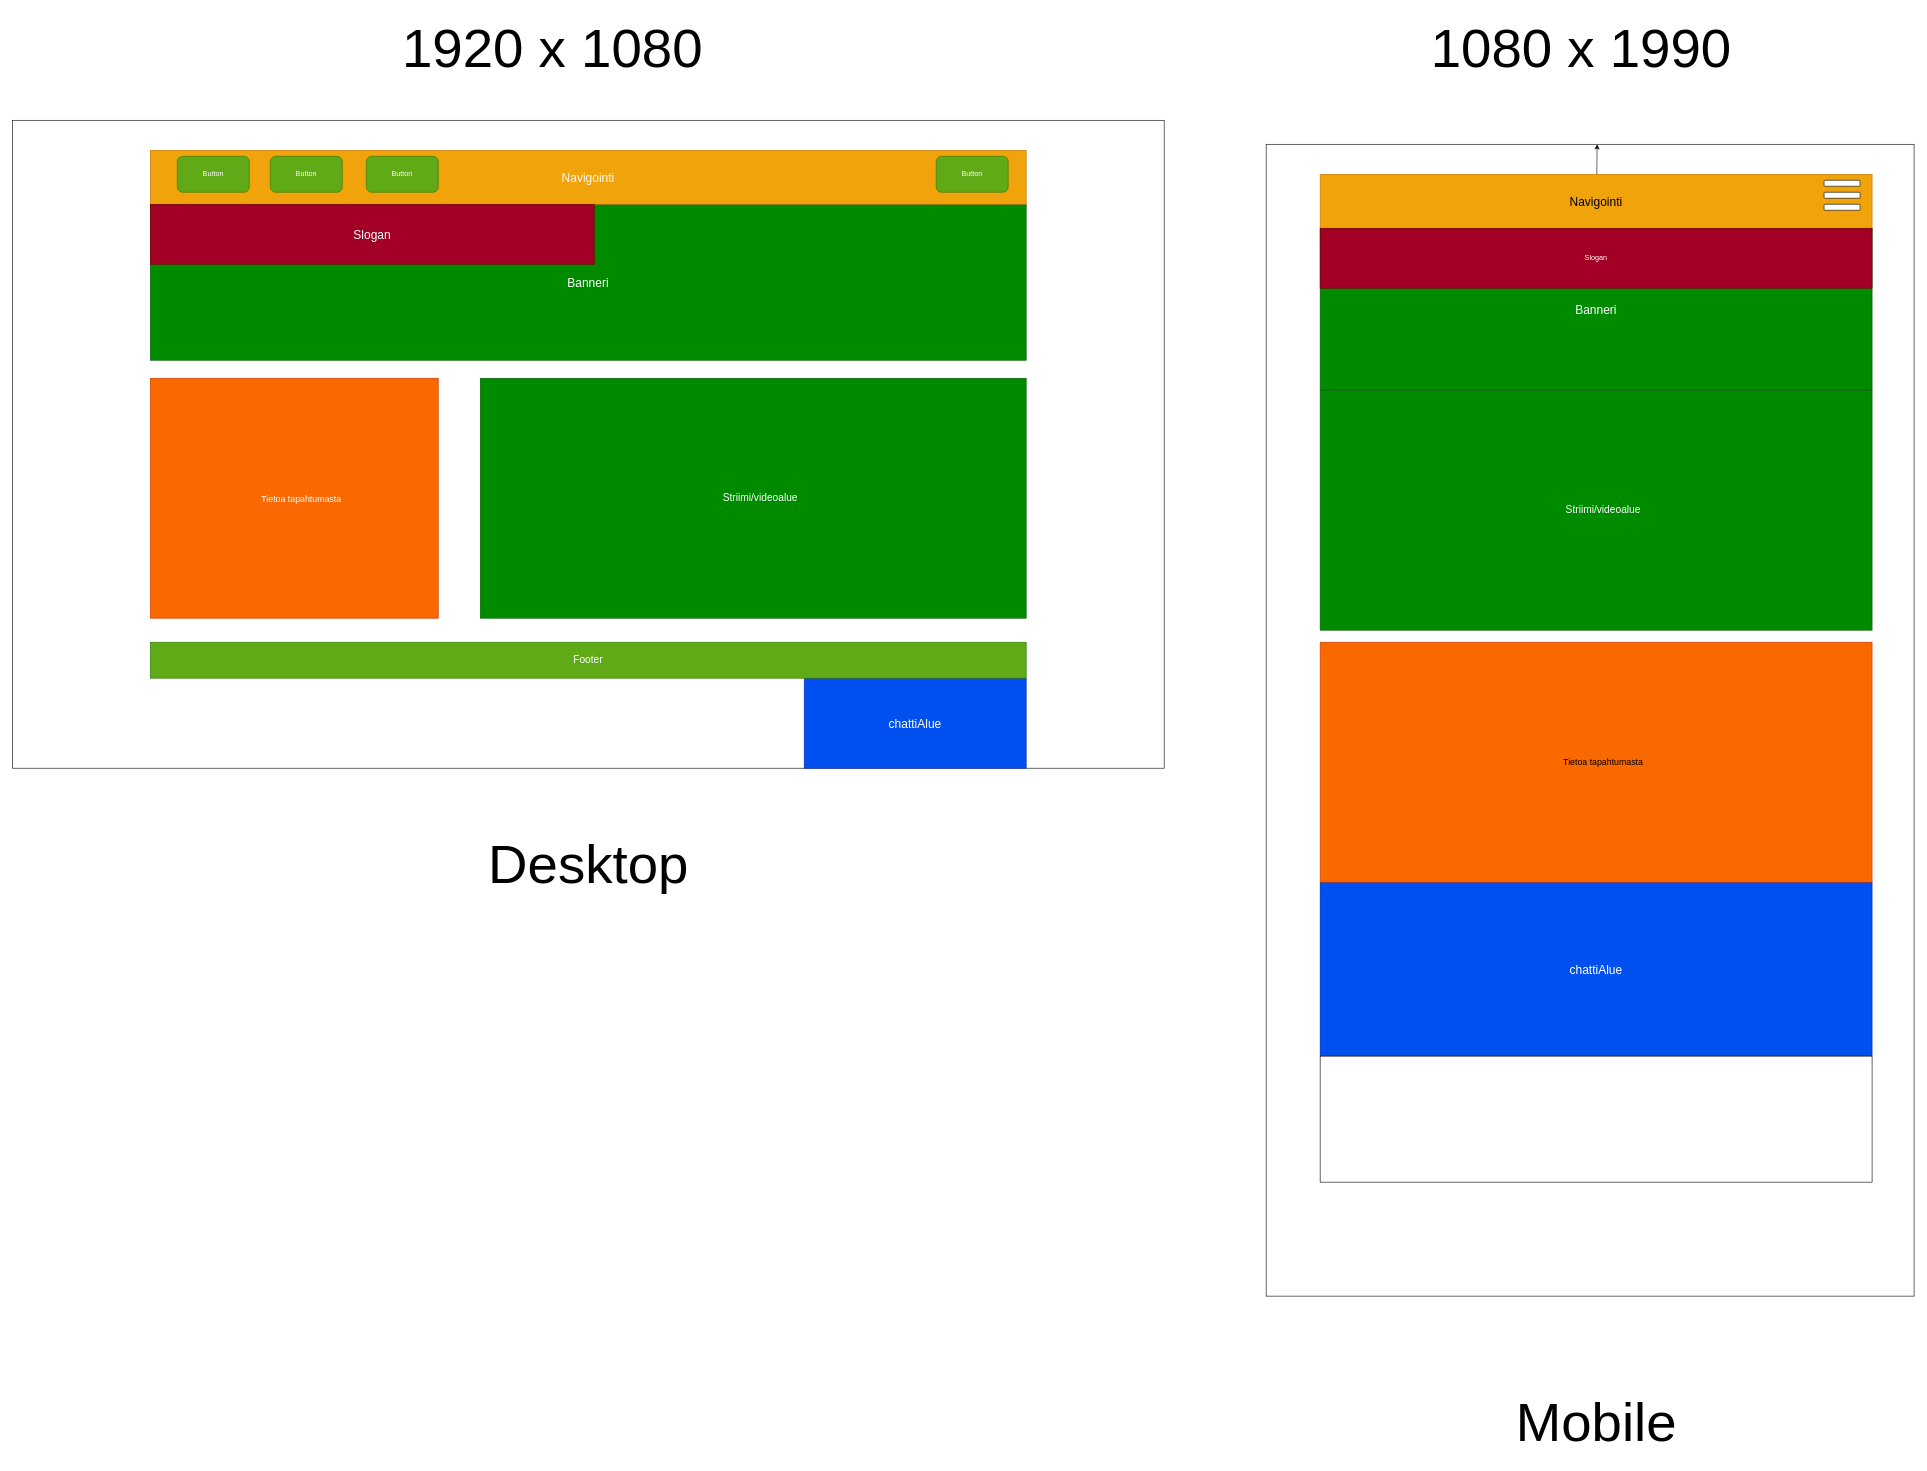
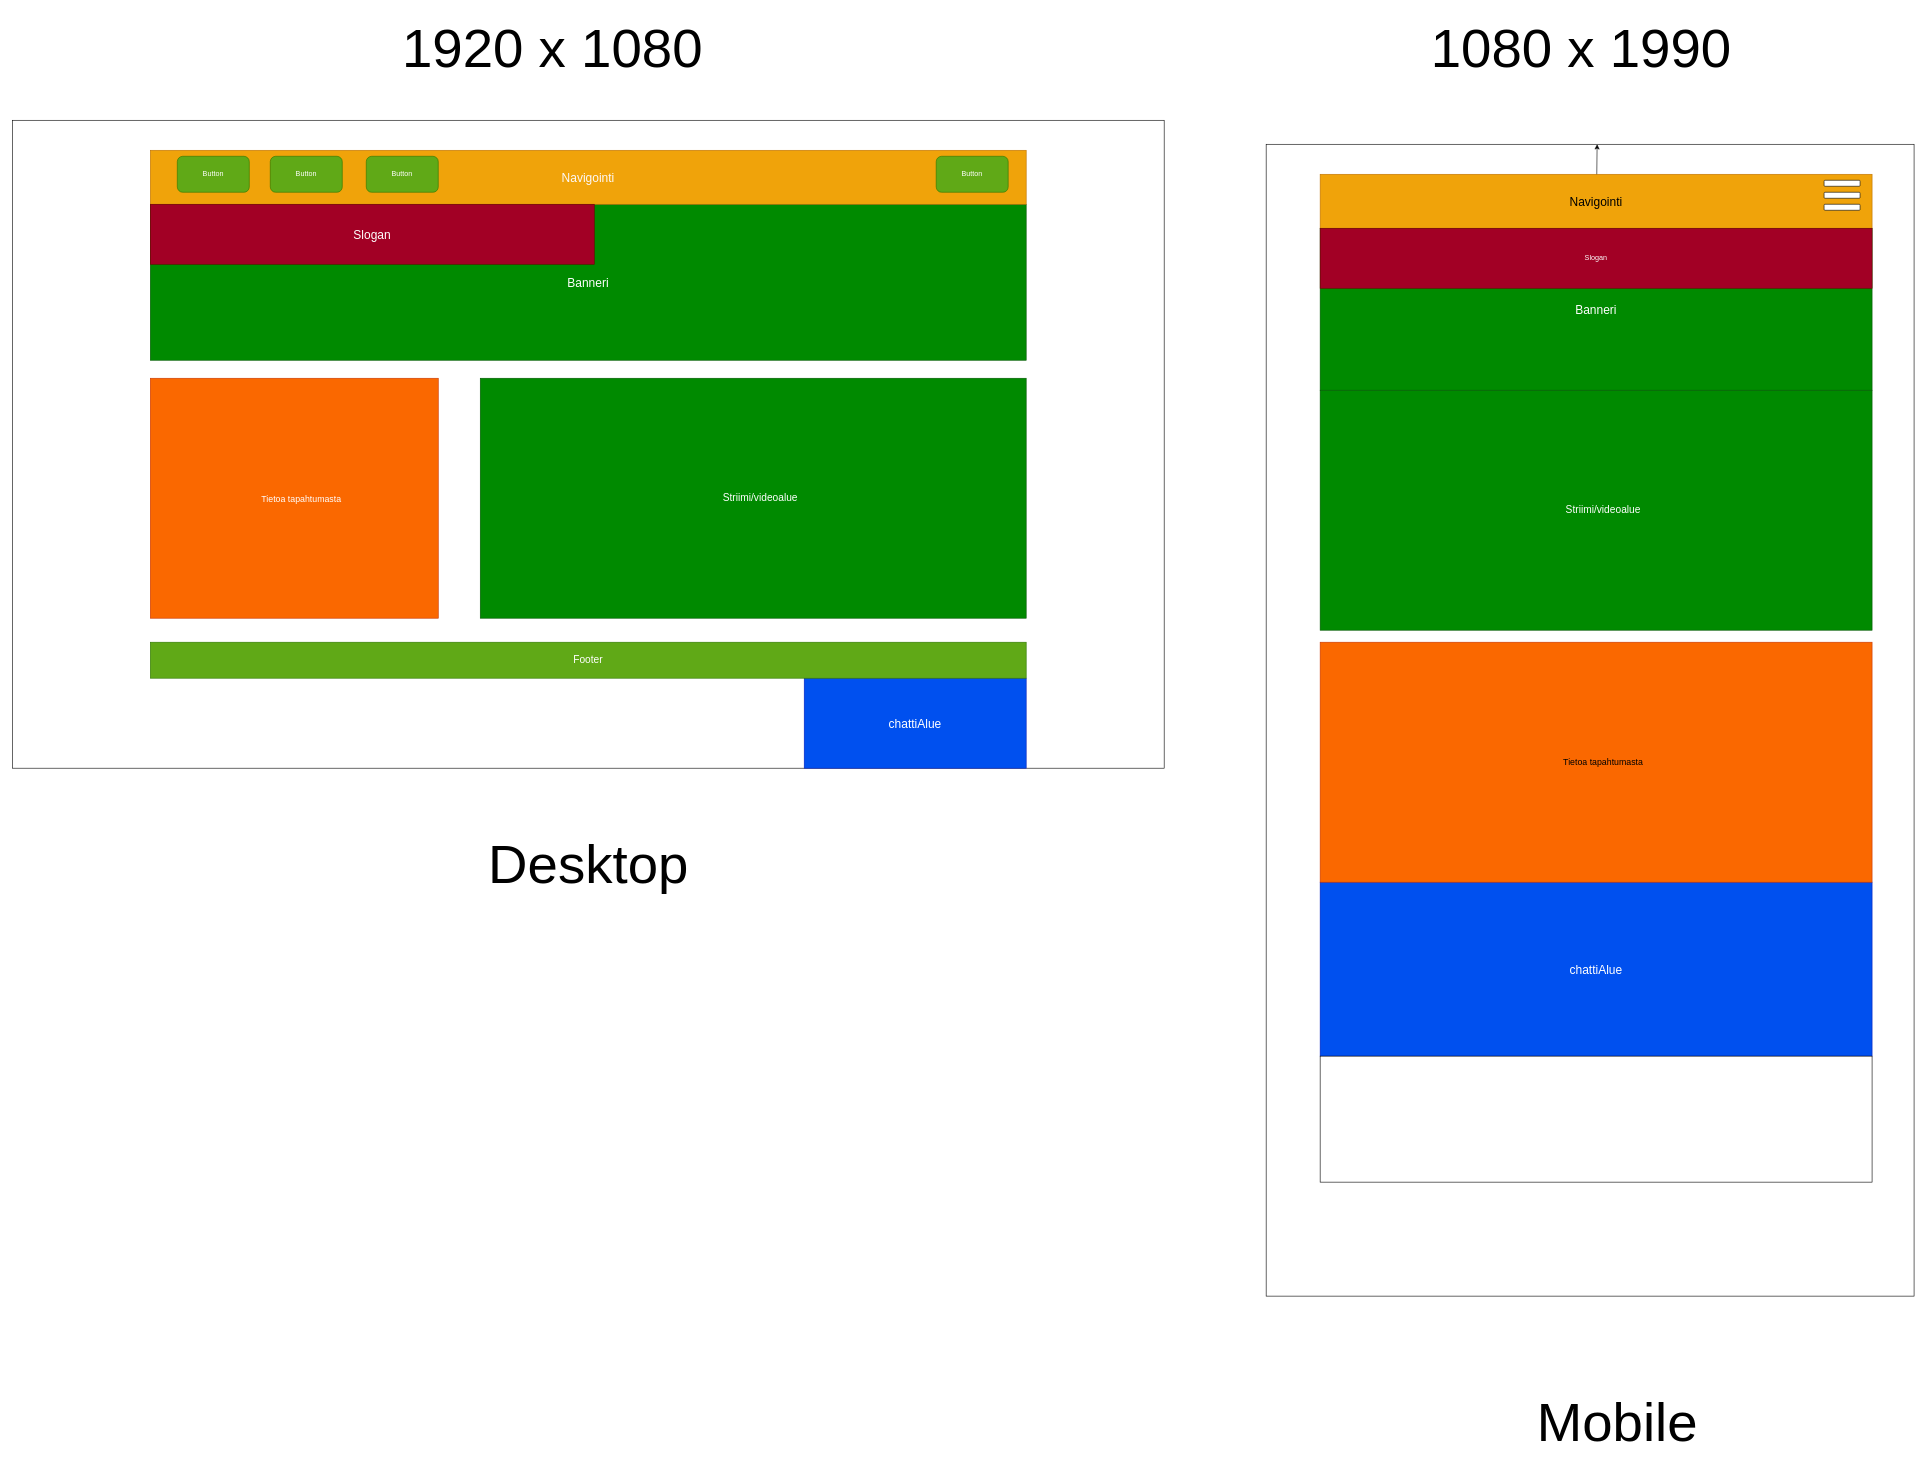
- <mxCell id="20" value="&lt;font style=&quot;font-size: 91px;&quot;&gt;Mobile&lt;/font&gt;" style="text;html=1;align=center;verticalAlign=middle;resizable=0;points=[];autosize=1;strokeColor=none;fillColor=none;" parent="1" vertex="1"><mxGeometry x="2515" y="2310" width="290" height="120" as="geometry" /></mxCell>
+ <mxCell id="20" value="&lt;font style=&quot;font-size: 91px;&quot;&gt;Mobile&lt;/font&gt;" style="text;html=1;align=center;verticalAlign=middle;resizable=0;points=[];autosize=1;strokeColor=none;fillColor=none;" parent="1" vertex="1"><mxGeometry x="2550" y="2310" width="290" height="120" as="geometry" /></mxCell>
